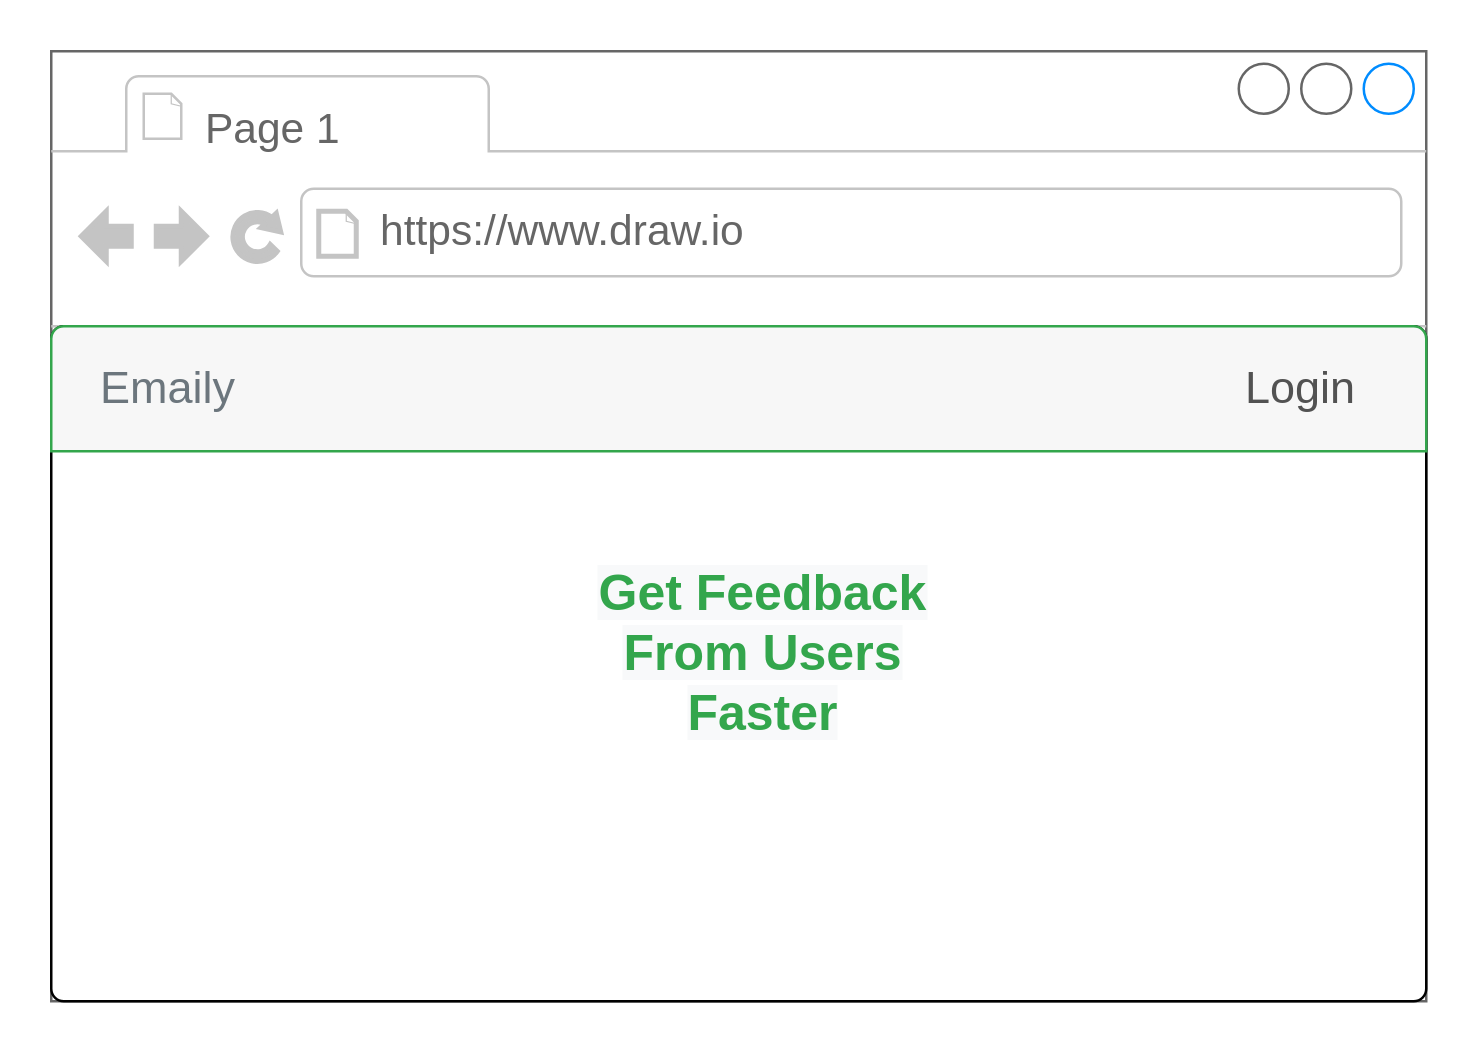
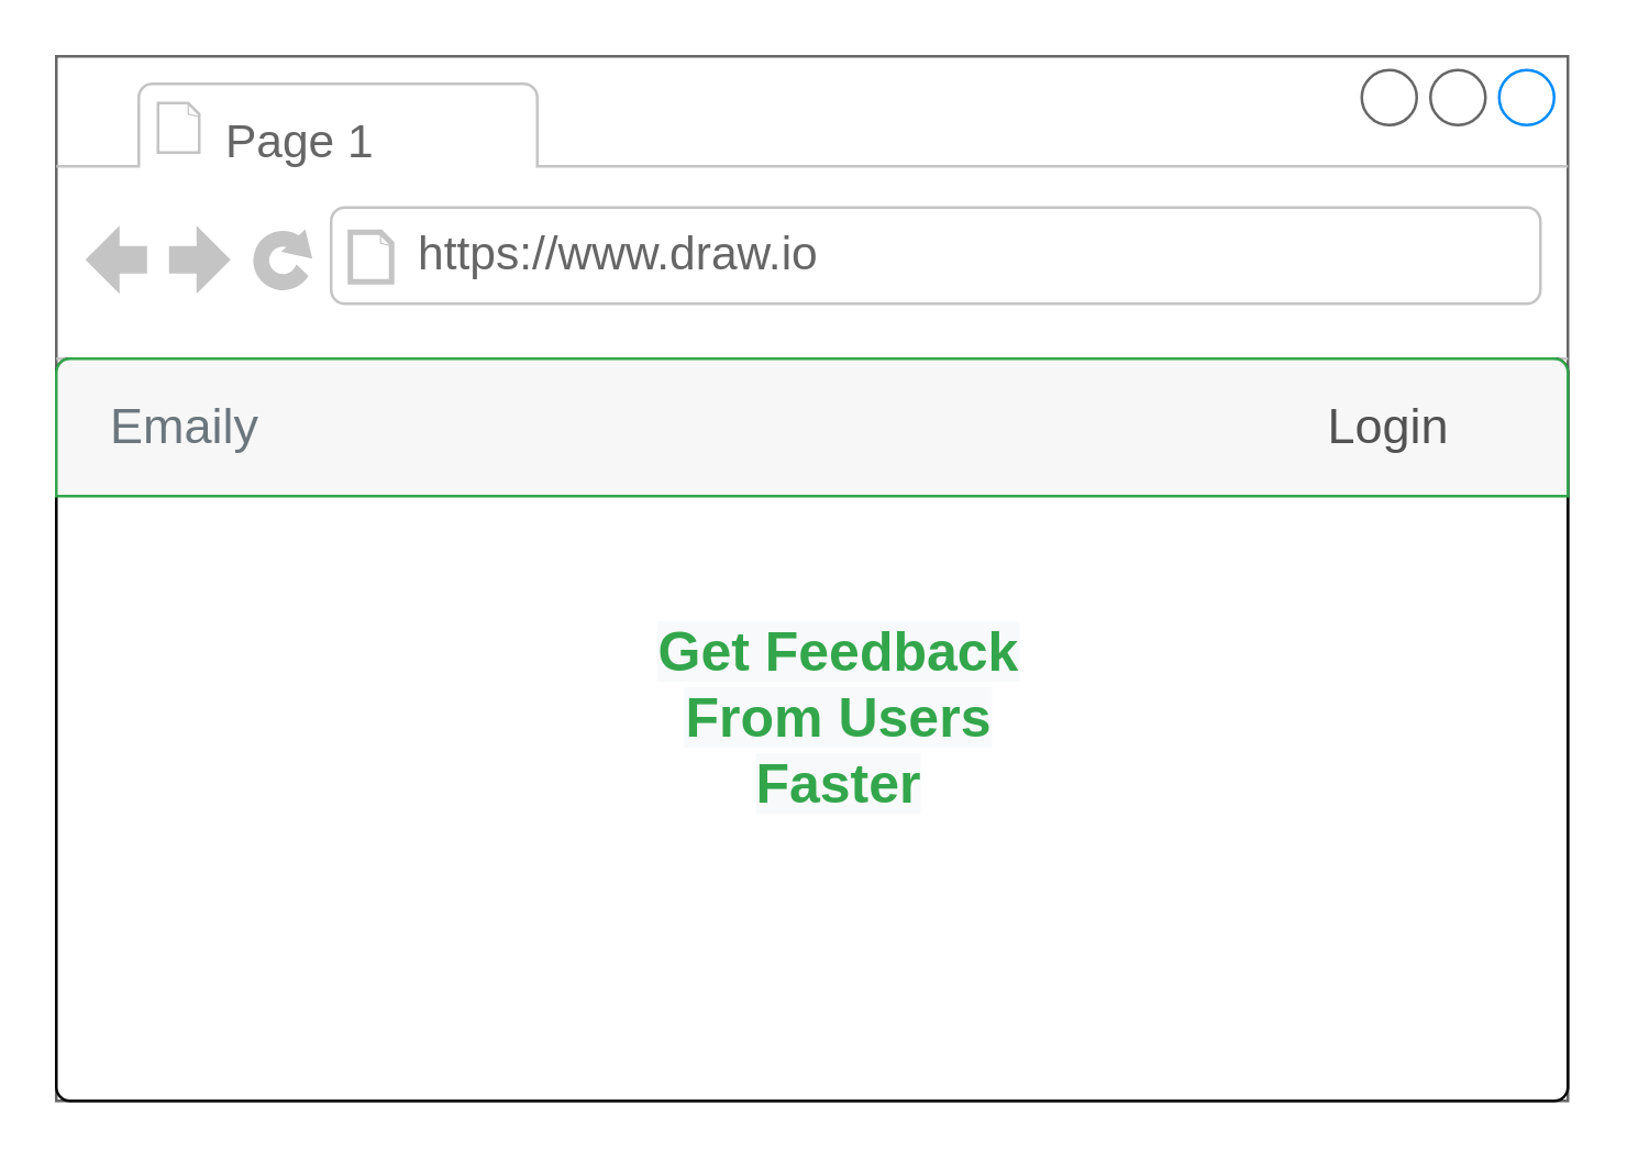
- <mxCell id="7" value="&lt;font style=&quot;font-size: 18px&quot; color=&quot;#525252&quot;&gt;Login&lt;/font&gt;" style="text;html=1;strokeColor=none;fillColor=none;align=center;verticalAlign=middle;whiteSpace=wrap;rounded=0;" vertex="1" parent="5"><mxGeometry x="465" y="12.857" width="70" height="23.878" as="geometry" /></mxCell>
+ <mxCell id="7" value="&lt;font style=&quot;font-size: 18px&quot; color=&quot;#525252&quot;&gt;Login&lt;/font&gt;" style="text;html=1;strokeColor=none;fillColor=none;align=center;verticalAlign=middle;whiteSpace=wrap;rounded=0;" vertex="1" parent="5"><mxGeometry x="450" y="12.857" width="70" height="23.878" as="geometry" /></mxCell>
